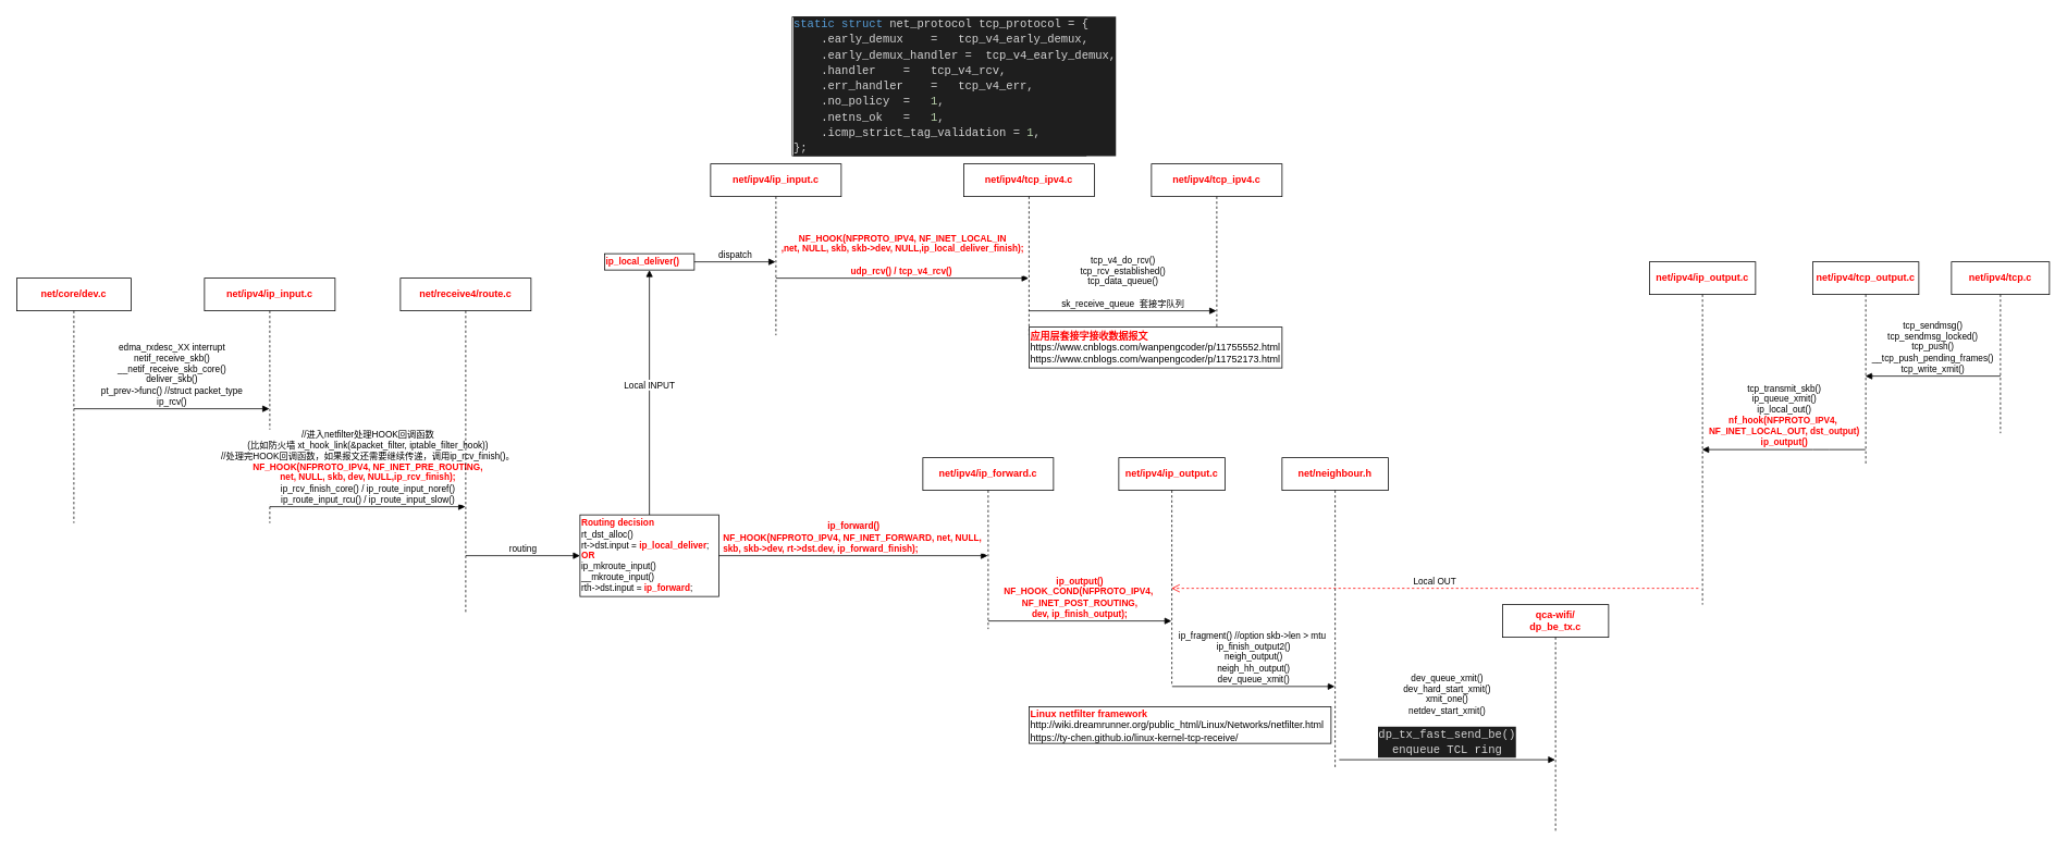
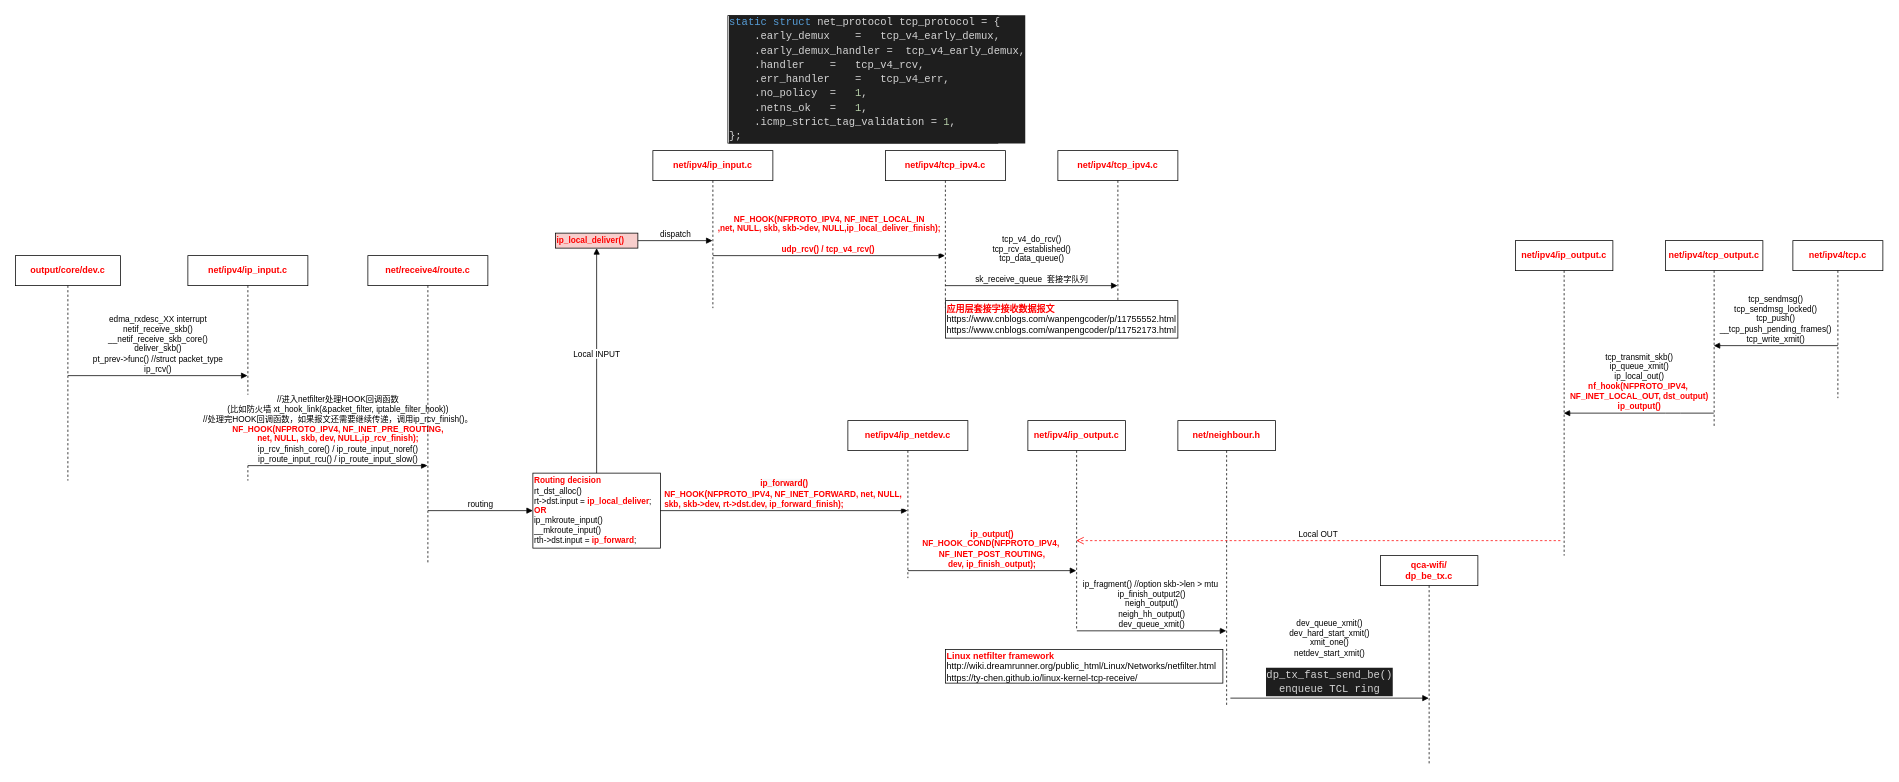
- <mxCell id="14" value="&lt;b style=&quot;color: rgb(255 , 0 , 0) ; font-size: 11px&quot;&gt;ip_local_deliver()&lt;/b&gt;" style="html=1;align=left;" vertex="1" parent="1"><mxGeometry x="740" y="310" width="110" height="20" as="geometry" /></mxCell>
+ <mxCell id="14" value="&lt;b style=&quot;color: rgb(255 , 0 , 0) ; font-size: 11px&quot;&gt;ip_local_deliver()&lt;/b&gt;" style="html=1;align=left;fillColor=#f8cecc;" vertex="1" parent="1"><mxGeometry x="740" y="310" width="110" height="20" as="geometry" /></mxCell>
- <mxCell id="2" value="&lt;font color=&quot;#ff0000&quot;&gt;&lt;b&gt;net/core/dev.c&lt;/b&gt;&lt;/font&gt;" style="shape=umlLifeline;perimeter=lifelinePerimeter;whiteSpace=wrap;html=1;container=1;collapsible=0;recursiveResize=0;outlineConnect=0;" vertex="1" parent="1"><mxGeometry x="20" y="340" width="140" height="300" as="geometry" /></mxCell>
+ <mxCell id="2" value="&lt;font color=&quot;#ff0000&quot;&gt;&lt;b&gt;output/core/dev.c&lt;/b&gt;&lt;/font&gt;" style="shape=umlLifeline;perimeter=lifelinePerimeter;whiteSpace=wrap;html=1;container=1;collapsible=0;recursiveResize=0;outlineConnect=0;" vertex="1" parent="1"><mxGeometry x="20" y="340" width="140" height="300" as="geometry" /></mxCell>
- <mxCell id="8" value="&lt;font color=&quot;#ff0000&quot;&gt;&lt;b&gt;net/ipv4/ip_forward.c&lt;/b&gt;&lt;/font&gt;" style="shape=umlLifeline;perimeter=lifelinePerimeter;whiteSpace=wrap;html=1;container=1;collapsible=0;recursiveResize=0;outlineConnect=0;" vertex="1" parent="1"><mxGeometry x="1130" y="560" width="160" height="210" as="geometry" /></mxCell>
+ <mxCell id="8" value="&lt;font color=&quot;#ff0000&quot;&gt;&lt;b&gt;net/ipv4/ip_netdev.c&lt;/b&gt;&lt;/font&gt;" style="shape=umlLifeline;perimeter=lifelinePerimeter;whiteSpace=wrap;html=1;container=1;collapsible=0;recursiveResize=0;outlineConnect=0;" vertex="1" parent="1"><mxGeometry x="1130" y="560" width="160" height="210" as="geometry" /></mxCell>
